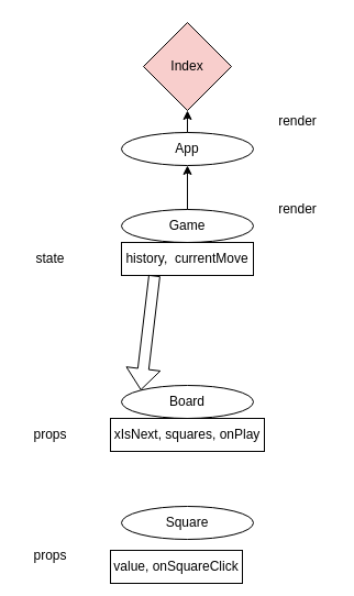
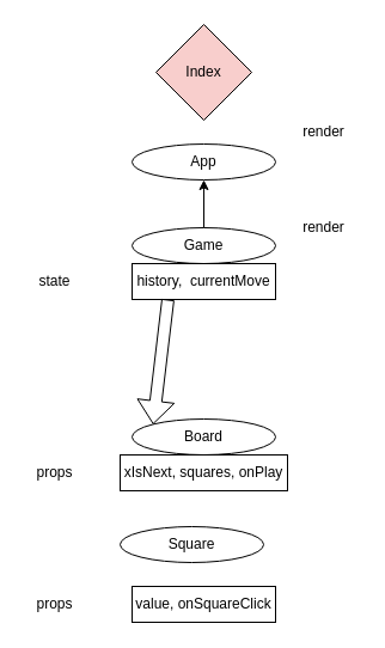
- <mxCell id="13" value="" style="endArrow=classic;html=1;entryX=0.5;entryY=1;entryDx=0;entryDy=0;exitX=0.5;exitY=0;exitDx=0;exitDy=0;" edge="1" parent="1" source="3" target="2"><mxGeometry width="50" height="50" relative="1" as="geometry"><mxPoint x="150" y="130" as="sourcePoint" /><mxPoint x="200" y="80" as="targetPoint" /></mxGeometry></mxCell>
- <mxCell id="7" value="Square" style="ellipse;whiteSpace=wrap;html=1;" vertex="1" parent="1"><mxGeometry x="110" y="460" width="120" height="30" as="geometry" /></mxCell>
+ <mxCell id="7" value="Square" style="ellipse;whiteSpace=wrap;html=1;" vertex="1" parent="1"><mxGeometry x="100" y="440" width="120" height="30" as="geometry" /></mxCell>
- <mxCell id="8" value="value, onSquareClick" style="rounded=0;whiteSpace=wrap;html=1;" vertex="1" parent="1"><mxGeometry x="100" y="500" width="120" height="30" as="geometry" /></mxCell>
+ <mxCell id="8" value="value, onSquareClick" style="rounded=0;whiteSpace=wrap;html=1;" vertex="1" parent="1"><mxGeometry x="110" y="490" width="120" height="30" as="geometry" /></mxCell>
